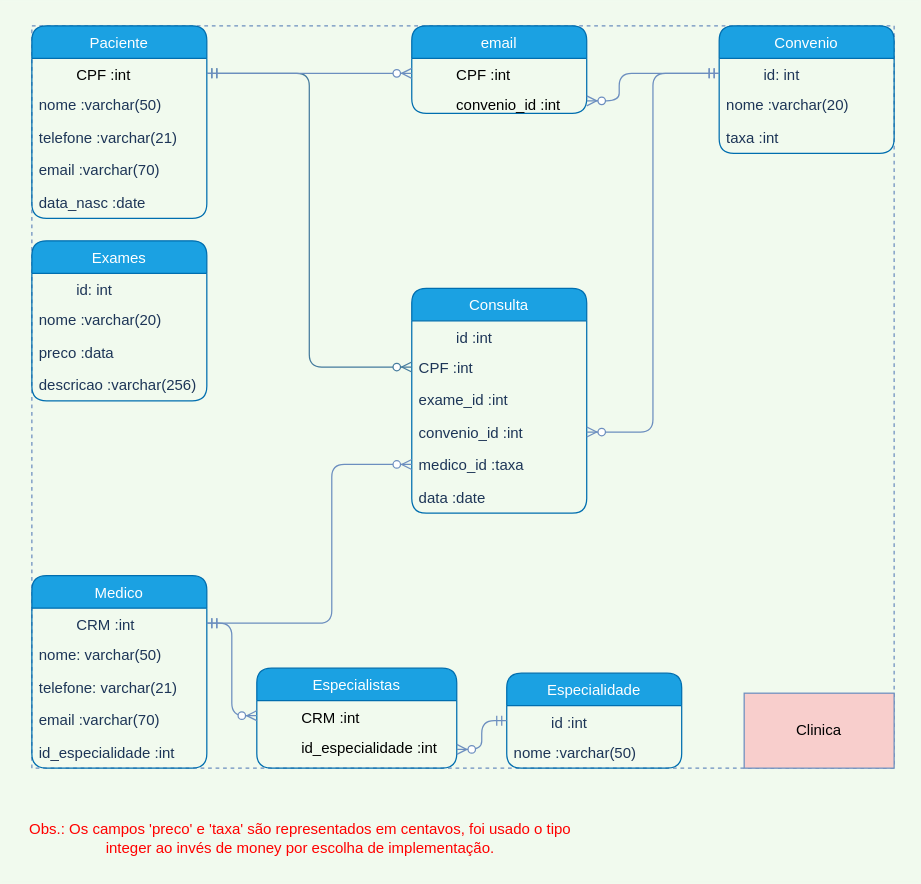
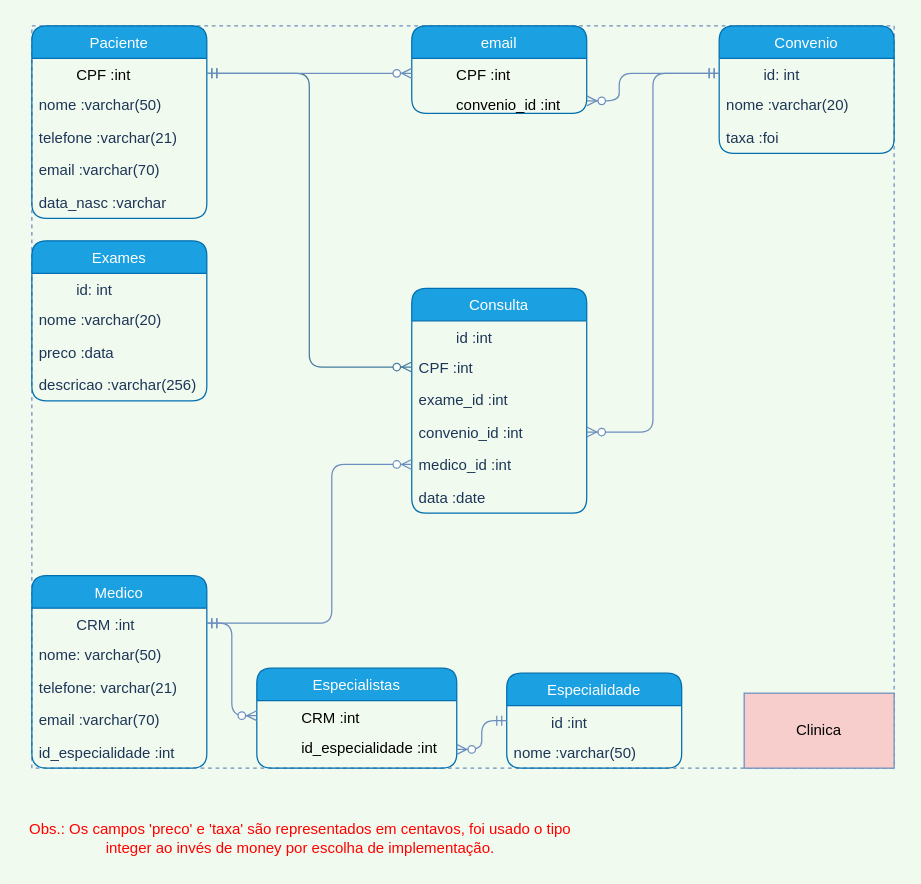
- <mxCell id="17" value="taxa :int" style="text;strokeColor=none;fillColor=none;align=left;verticalAlign=top;spacingLeft=4;spacingRight=4;overflow=hidden;rotatable=0;points=[[0,0.5],[1,0.5]];portConstraint=eastwest;fontColor=#1D3557;rounded=1;" parent="14" vertex="1"><mxGeometry y="76" width="140" height="26" as="geometry" /></mxCell>
+ <mxCell id="17" value="taxa :foi" style="text;strokeColor=none;fillColor=none;align=left;verticalAlign=top;spacingLeft=4;spacingRight=4;overflow=hidden;rotatable=0;points=[[0,0.5],[1,0.5]];portConstraint=eastwest;fontColor=#1D3557;rounded=1;" parent="14" vertex="1"><mxGeometry y="76" width="140" height="26" as="geometry" /></mxCell>
- <mxCell id="8" value="data_nasc :date" style="text;strokeColor=none;fillColor=none;align=left;verticalAlign=top;spacingLeft=4;spacingRight=4;overflow=hidden;rotatable=0;points=[[0,0.5],[1,0.5]];portConstraint=eastwest;fontColor=#1D3557;rounded=1;" parent="3" vertex="1"><mxGeometry y="128" width="140" height="26" as="geometry" /></mxCell>
+ <mxCell id="8" value="data_nasc :varchar" style="text;strokeColor=none;fillColor=none;align=left;verticalAlign=top;spacingLeft=4;spacingRight=4;overflow=hidden;rotatable=0;points=[[0,0.5],[1,0.5]];portConstraint=eastwest;fontColor=#1D3557;rounded=1;" parent="3" vertex="1"><mxGeometry y="128" width="140" height="26" as="geometry" /></mxCell>
- <mxCell id="29" value="medico_id :taxa" style="text;strokeColor=none;fillColor=none;align=left;verticalAlign=top;spacingLeft=4;spacingRight=4;overflow=hidden;rotatable=0;points=[[0,0.5],[1,0.5]];portConstraint=eastwest;fontColor=#1D3557;rounded=1;" parent="24" vertex="1"><mxGeometry y="128" width="140" height="26" as="geometry" /></mxCell>
+ <mxCell id="29" value="medico_id :int" style="text;strokeColor=none;fillColor=none;align=left;verticalAlign=top;spacingLeft=4;spacingRight=4;overflow=hidden;rotatable=0;points=[[0,0.5],[1,0.5]];portConstraint=eastwest;fontColor=#1D3557;rounded=1;" parent="24" vertex="1"><mxGeometry y="128" width="140" height="26" as="geometry" /></mxCell>
